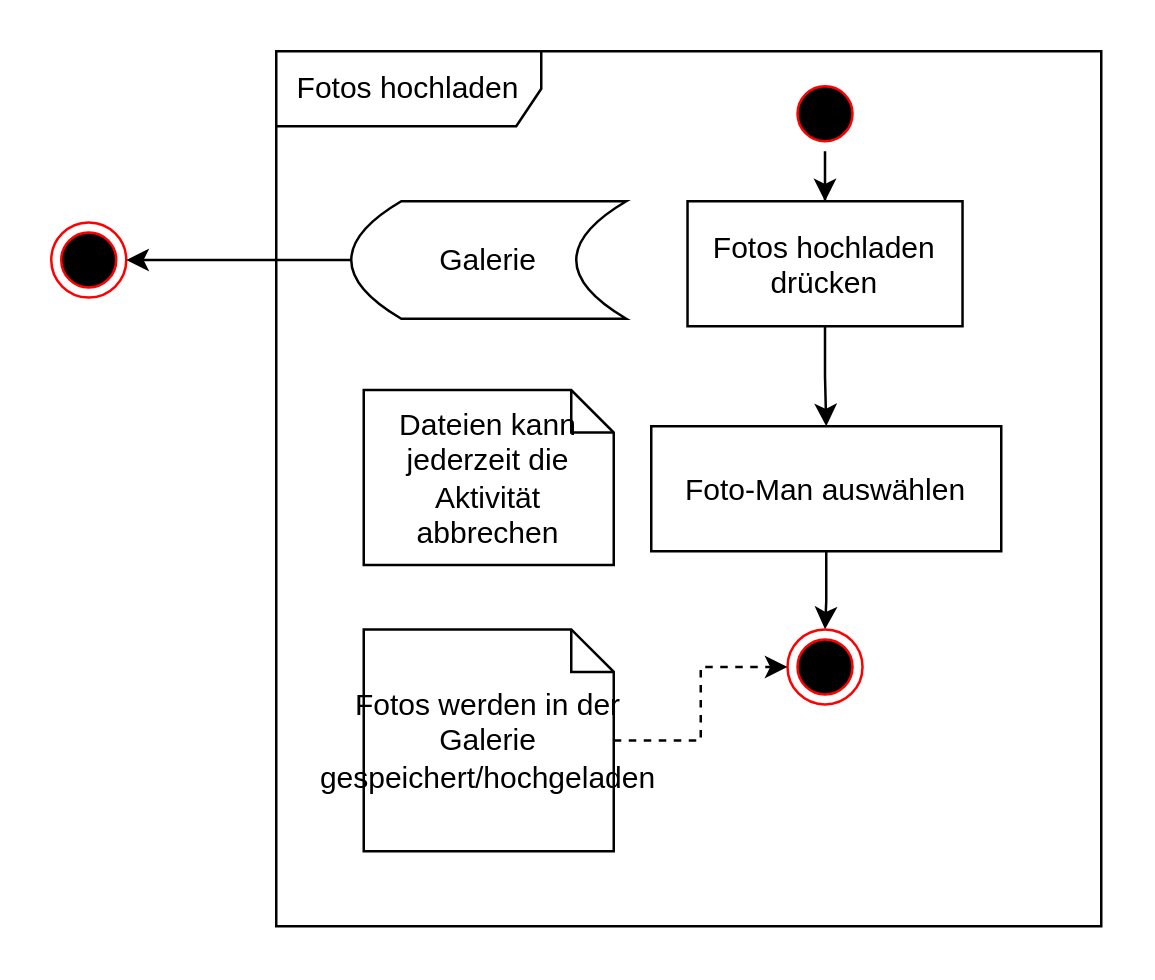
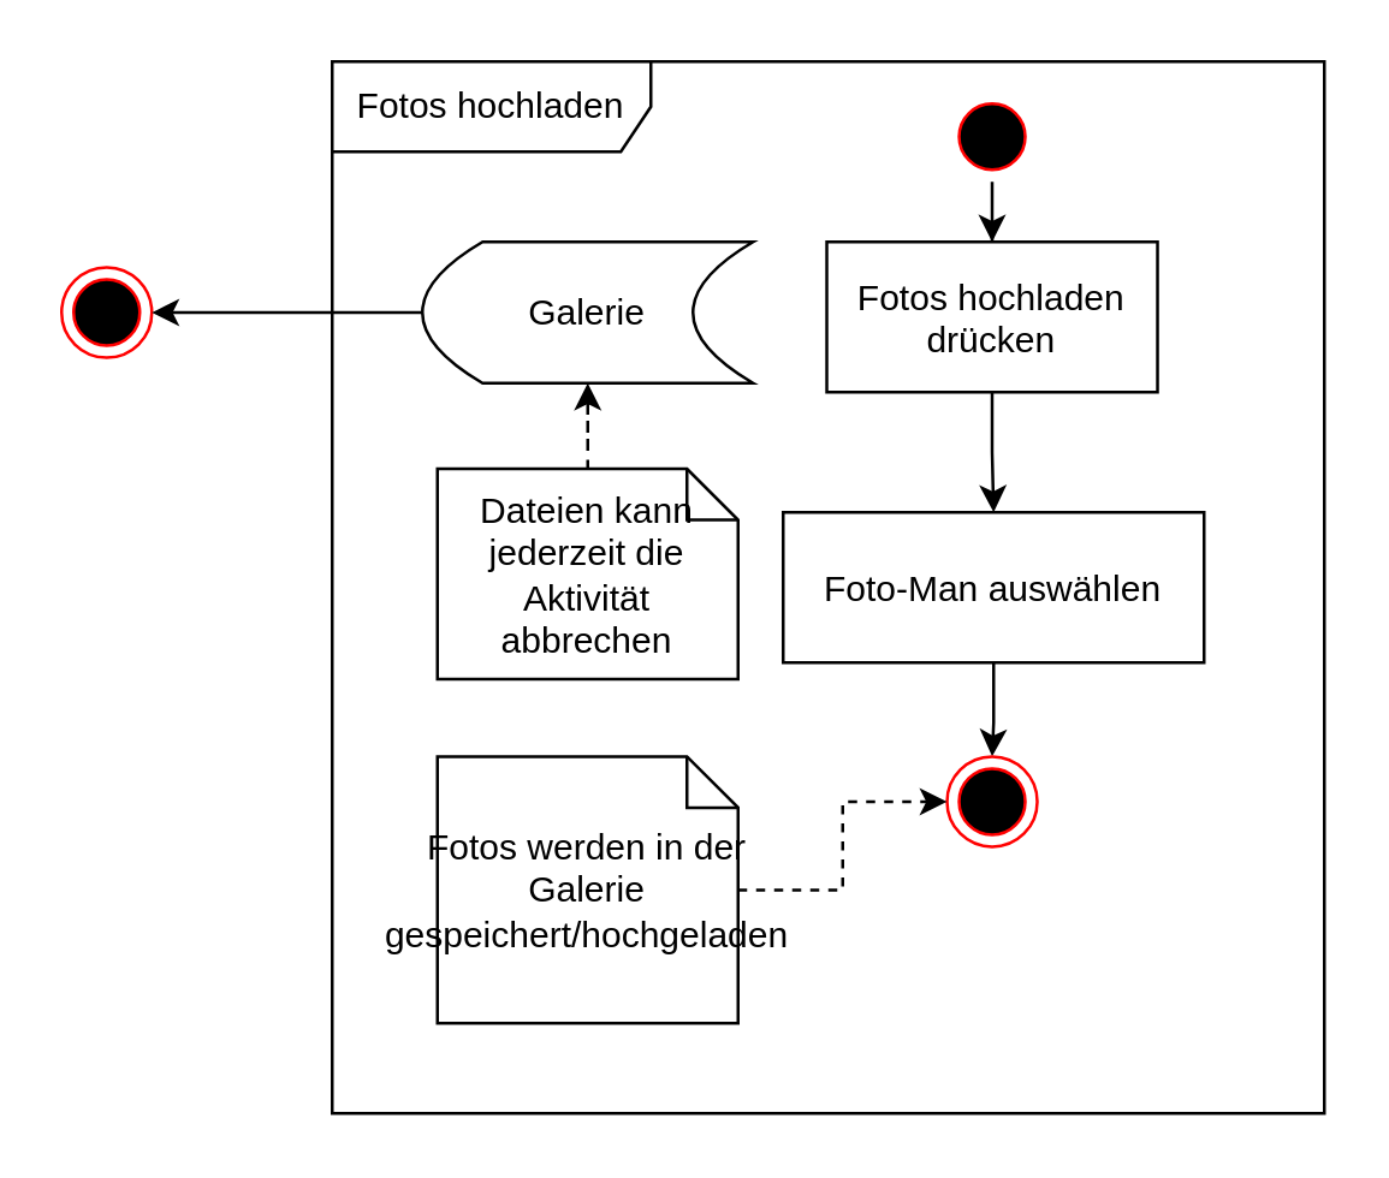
+ <mxCell id="10" style="edgeStyle=orthogonalEdgeStyle;rounded=0;orthogonalLoop=1;jettySize=auto;html=1;dashed=1;" edge="1" parent="1" source="11" target="9"><mxGeometry relative="1" as="geometry" /></mxCell>
